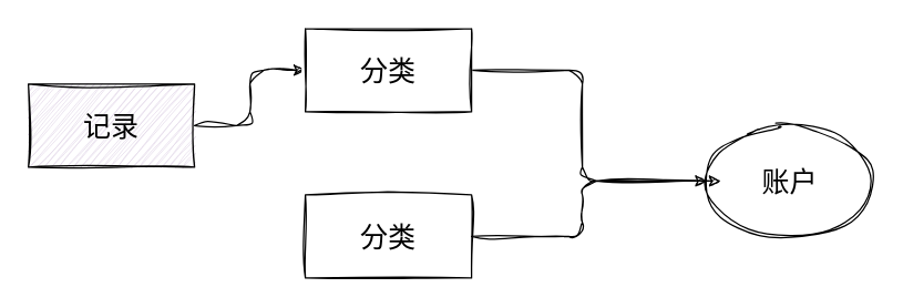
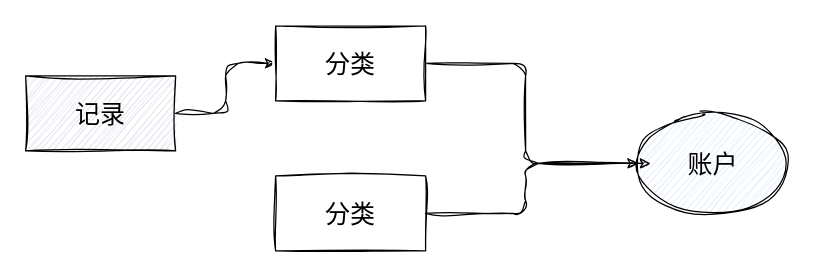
- <mxCell id="5" value="账户" style="ellipse;whiteSpace=wrap;html=1;sketch=1;hachureGap=4;jiggle=2;curveFitting=1;fontFamily=Architects Daughter;fontSource=https%3A%2F%2Ffonts.googleapis.com%2Fcss%3Ffamily%3DArchitects%2BDaughter;fontSize=20;" vertex="1" parent="1"><mxGeometry x="510" y="90" width="120" height="80" as="geometry" /></mxCell>
+ <mxCell id="5" value="账户" style="ellipse;whiteSpace=wrap;html=1;sketch=1;hachureGap=4;jiggle=2;curveFitting=1;fontFamily=Architects Daughter;fontSource=https%3A%2F%2Ffonts.googleapis.com%2Fcss%3Ffamily%3DArchitects%2BDaughter;fontSize=20;fillColor=#dae8fc;" vertex="1" parent="1"><mxGeometry x="510" y="90" width="120" height="80" as="geometry" /></mxCell>
